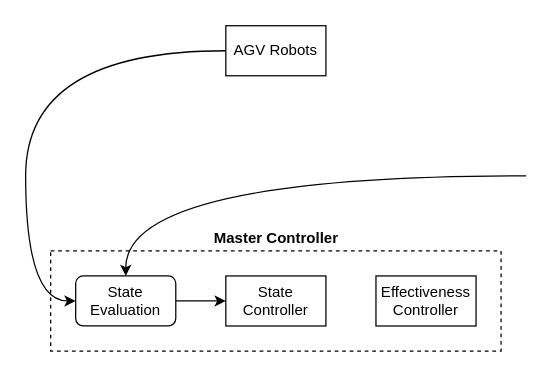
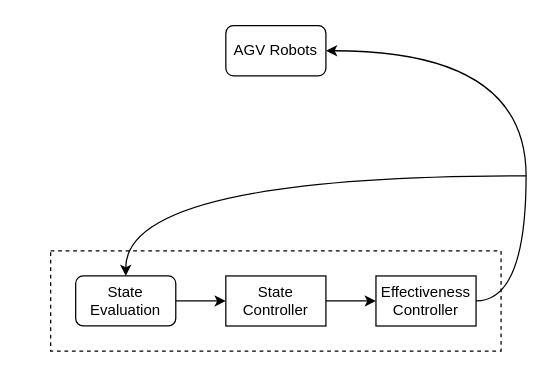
- <mxCell id="10" value="AGV Robots" style="rounded=0;whiteSpace=wrap;html=1;" vertex="1" parent="1"><mxGeometry x="180" y="20" width="80" height="40" as="geometry" /></mxCell>
+ <mxCell id="10" value="AGV Robots" style="whiteSpace=wrap;html=1;rounded=1;" vertex="1" parent="1"><mxGeometry x="180" y="20" width="80" height="40" as="geometry" /></mxCell>
- <mxCell id="9" style="edgeStyle=orthogonalEdgeStyle;orthogonalLoop=1;jettySize=auto;html=1;entryX=0;entryY=0.5;entryDx=0;entryDy=0;strokeColor=#000000;curved=1;" edge="1" parent="1" source="10" target="4"><mxGeometry relative="1" as="geometry"><Array as="points"><mxPoint x="20" y="40" /><mxPoint x="20" y="240" /></Array></mxGeometry></mxCell>
+ <mxCell id="7" style="edgeStyle=orthogonalEdgeStyle;orthogonalLoop=1;jettySize=auto;html=1;entryX=1;entryY=0.5;entryDx=0;entryDy=0;curved=1;" edge="1" parent="1" source="8" target="10"><mxGeometry relative="1" as="geometry"><Array as="points"><mxPoint x="420" y="240" /><mxPoint x="420" y="40" /></Array></mxGeometry></mxCell>
- <mxCell id="12" value="Master Controller" style="text;html=1;align=center;verticalAlign=middle;resizable=0;points=[];;autosize=1;fontStyle=1" vertex="1" parent="1"><mxGeometry x="165" y="180" width="110" height="20" as="geometry" /></mxCell>
+ <mxCell id="5" style="edgeStyle=orthogonalEdgeStyle;rounded=0;orthogonalLoop=1;jettySize=auto;html=1;exitX=1;exitY=0.5;exitDx=0;exitDy=0;entryX=0;entryY=0.5;entryDx=0;entryDy=0;" edge="1" parent="1" source="6" target="8"><mxGeometry relative="1" as="geometry" /></mxCell>
